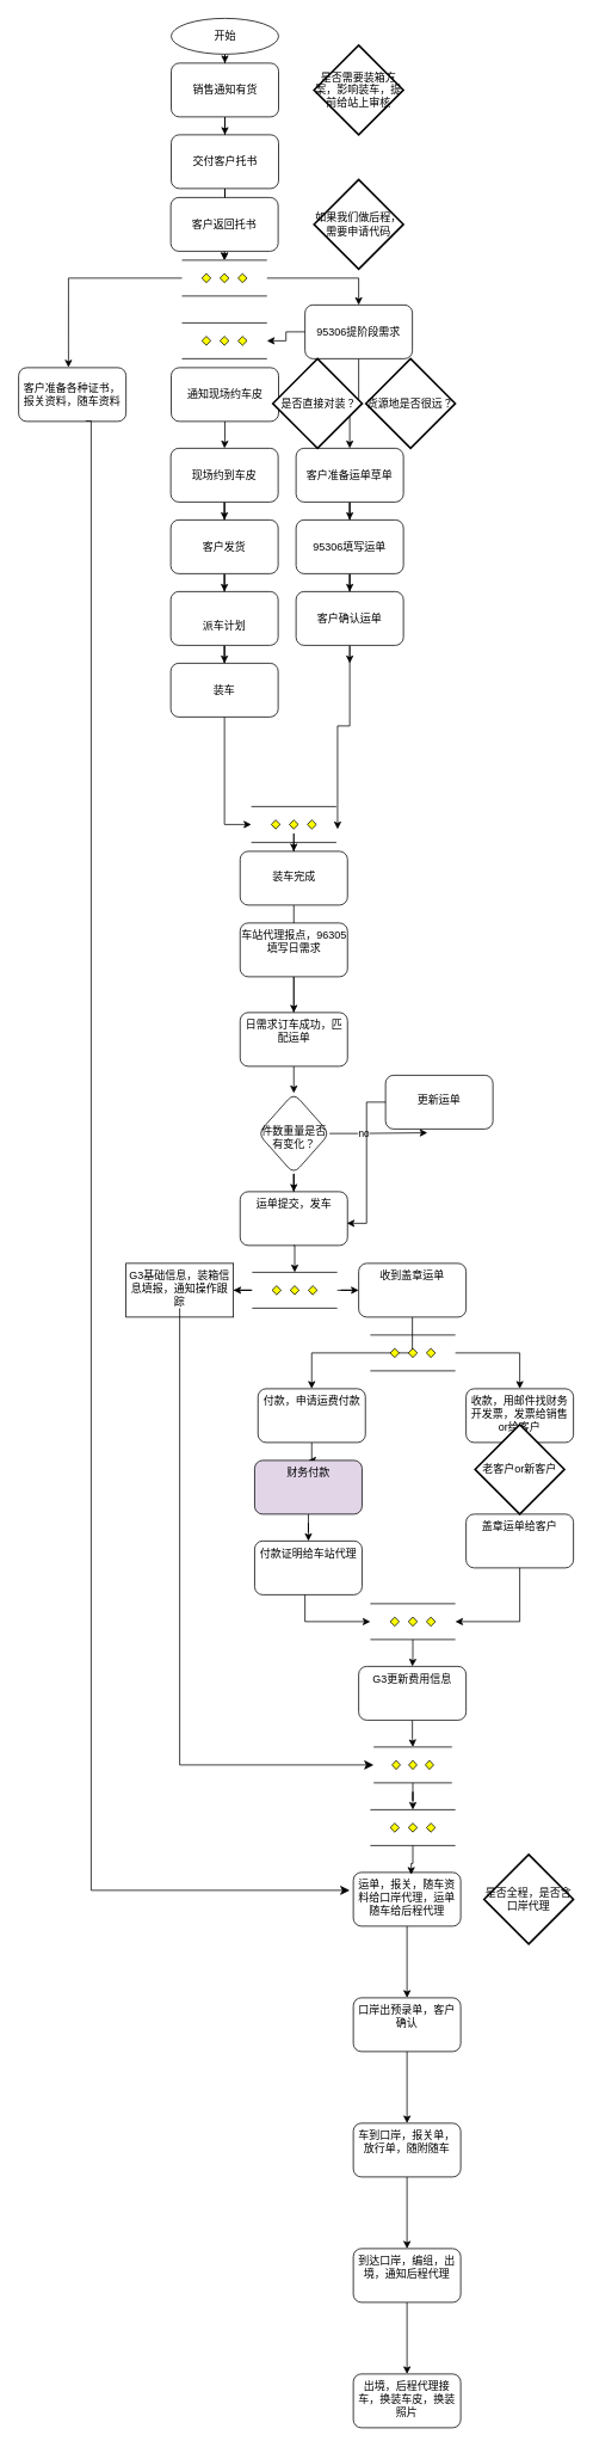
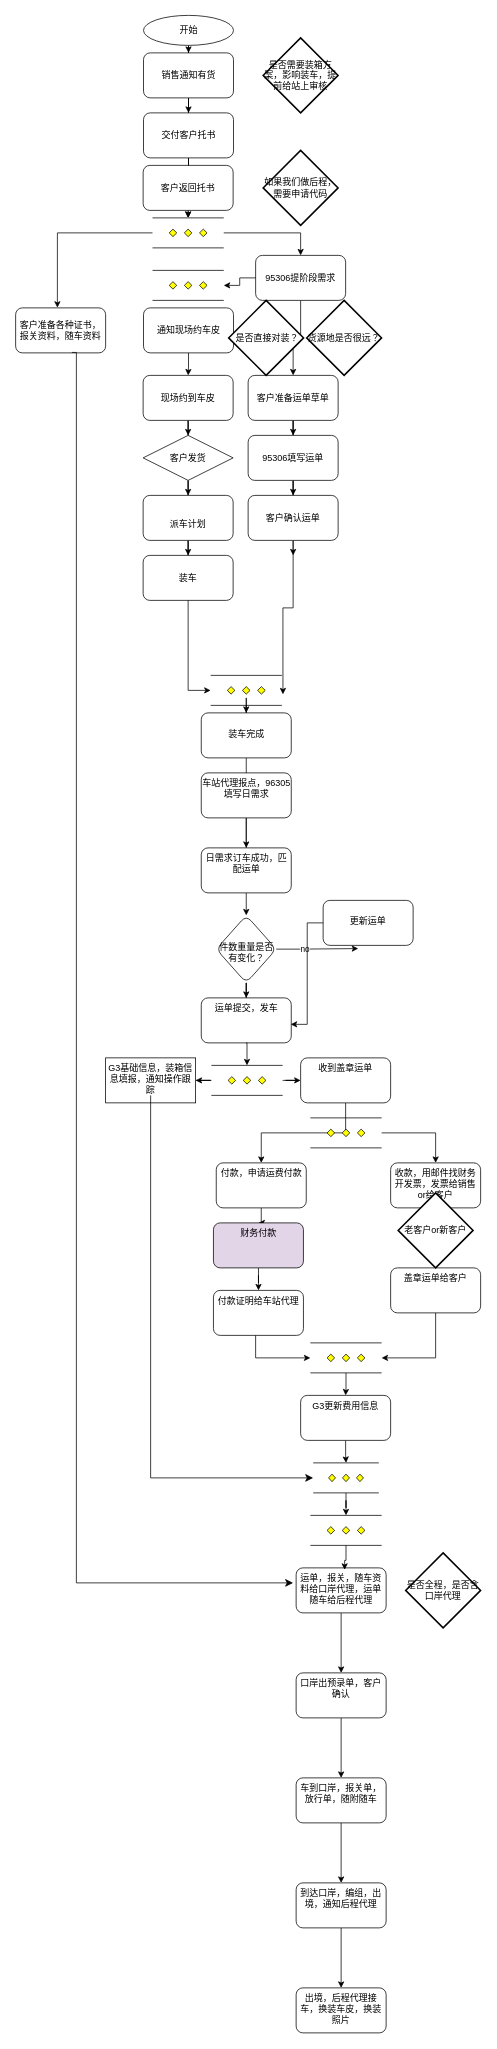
- <mxCell id="20" value="客户发货" style="whiteSpace=wrap;html=1;rounded=1;glass=0;strokeWidth=1;shadow=0;" vertex="1" parent="1"><mxGeometry x="190" y="580" width="120" height="60" as="geometry" /></mxCell>
+ <mxCell id="20" value="客户发货" style="rhombus;whiteSpace=wrap;html=1;glass=0;strokeWidth=1;shadow=0;" vertex="1" parent="1"><mxGeometry x="190" y="580" width="120" height="60" as="geometry" /></mxCell>
